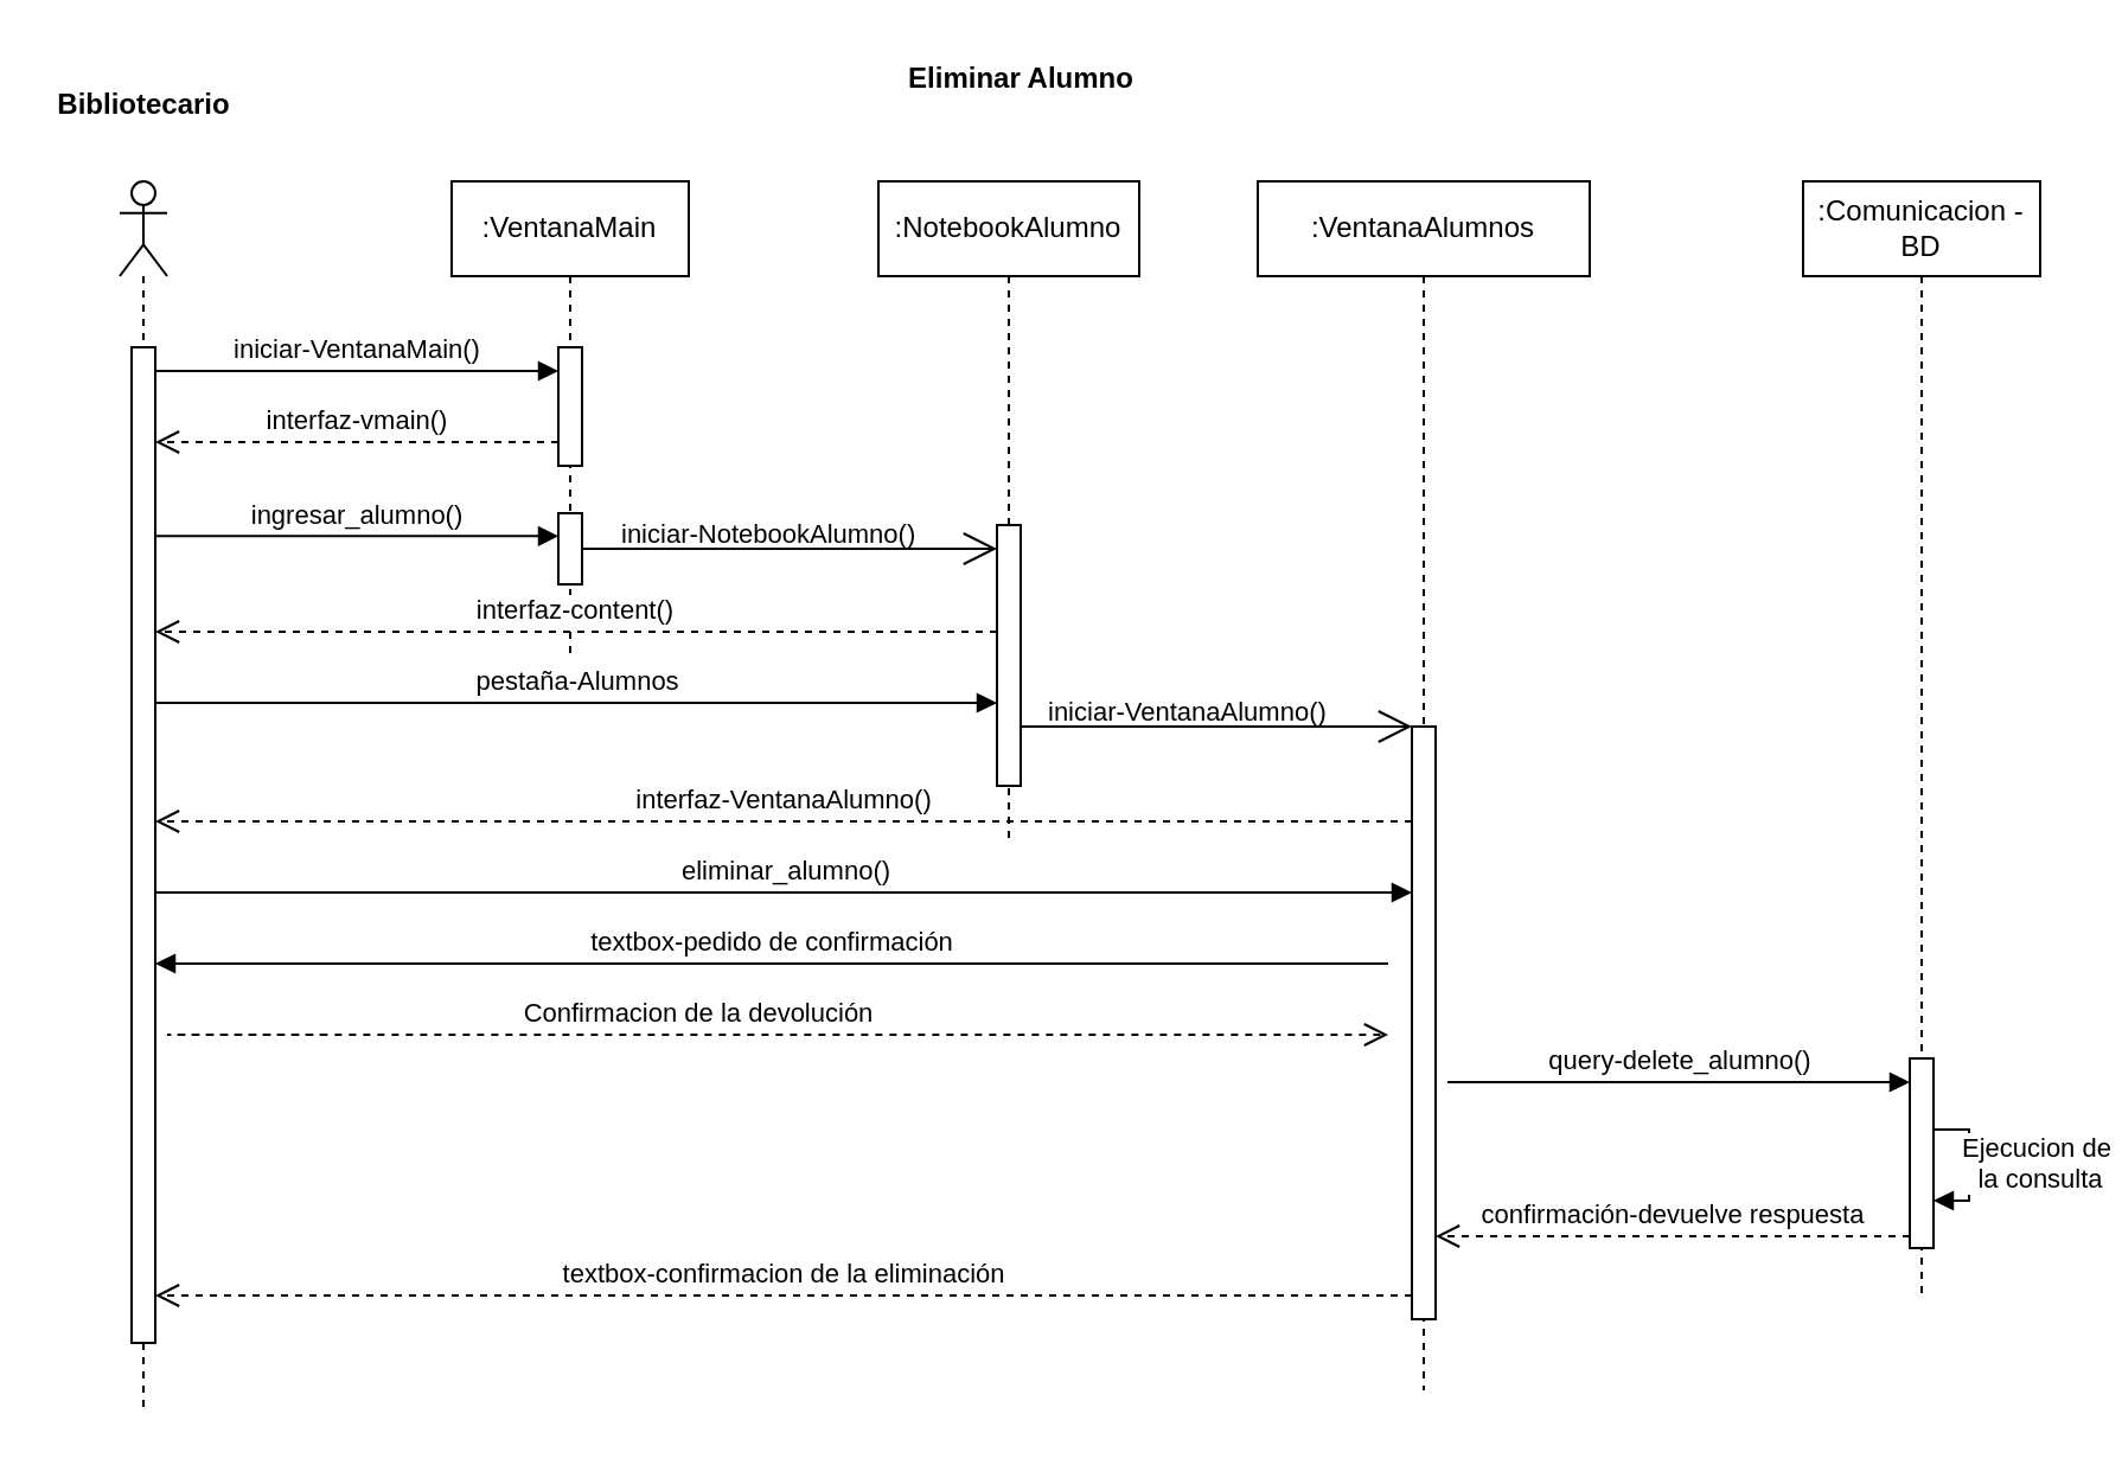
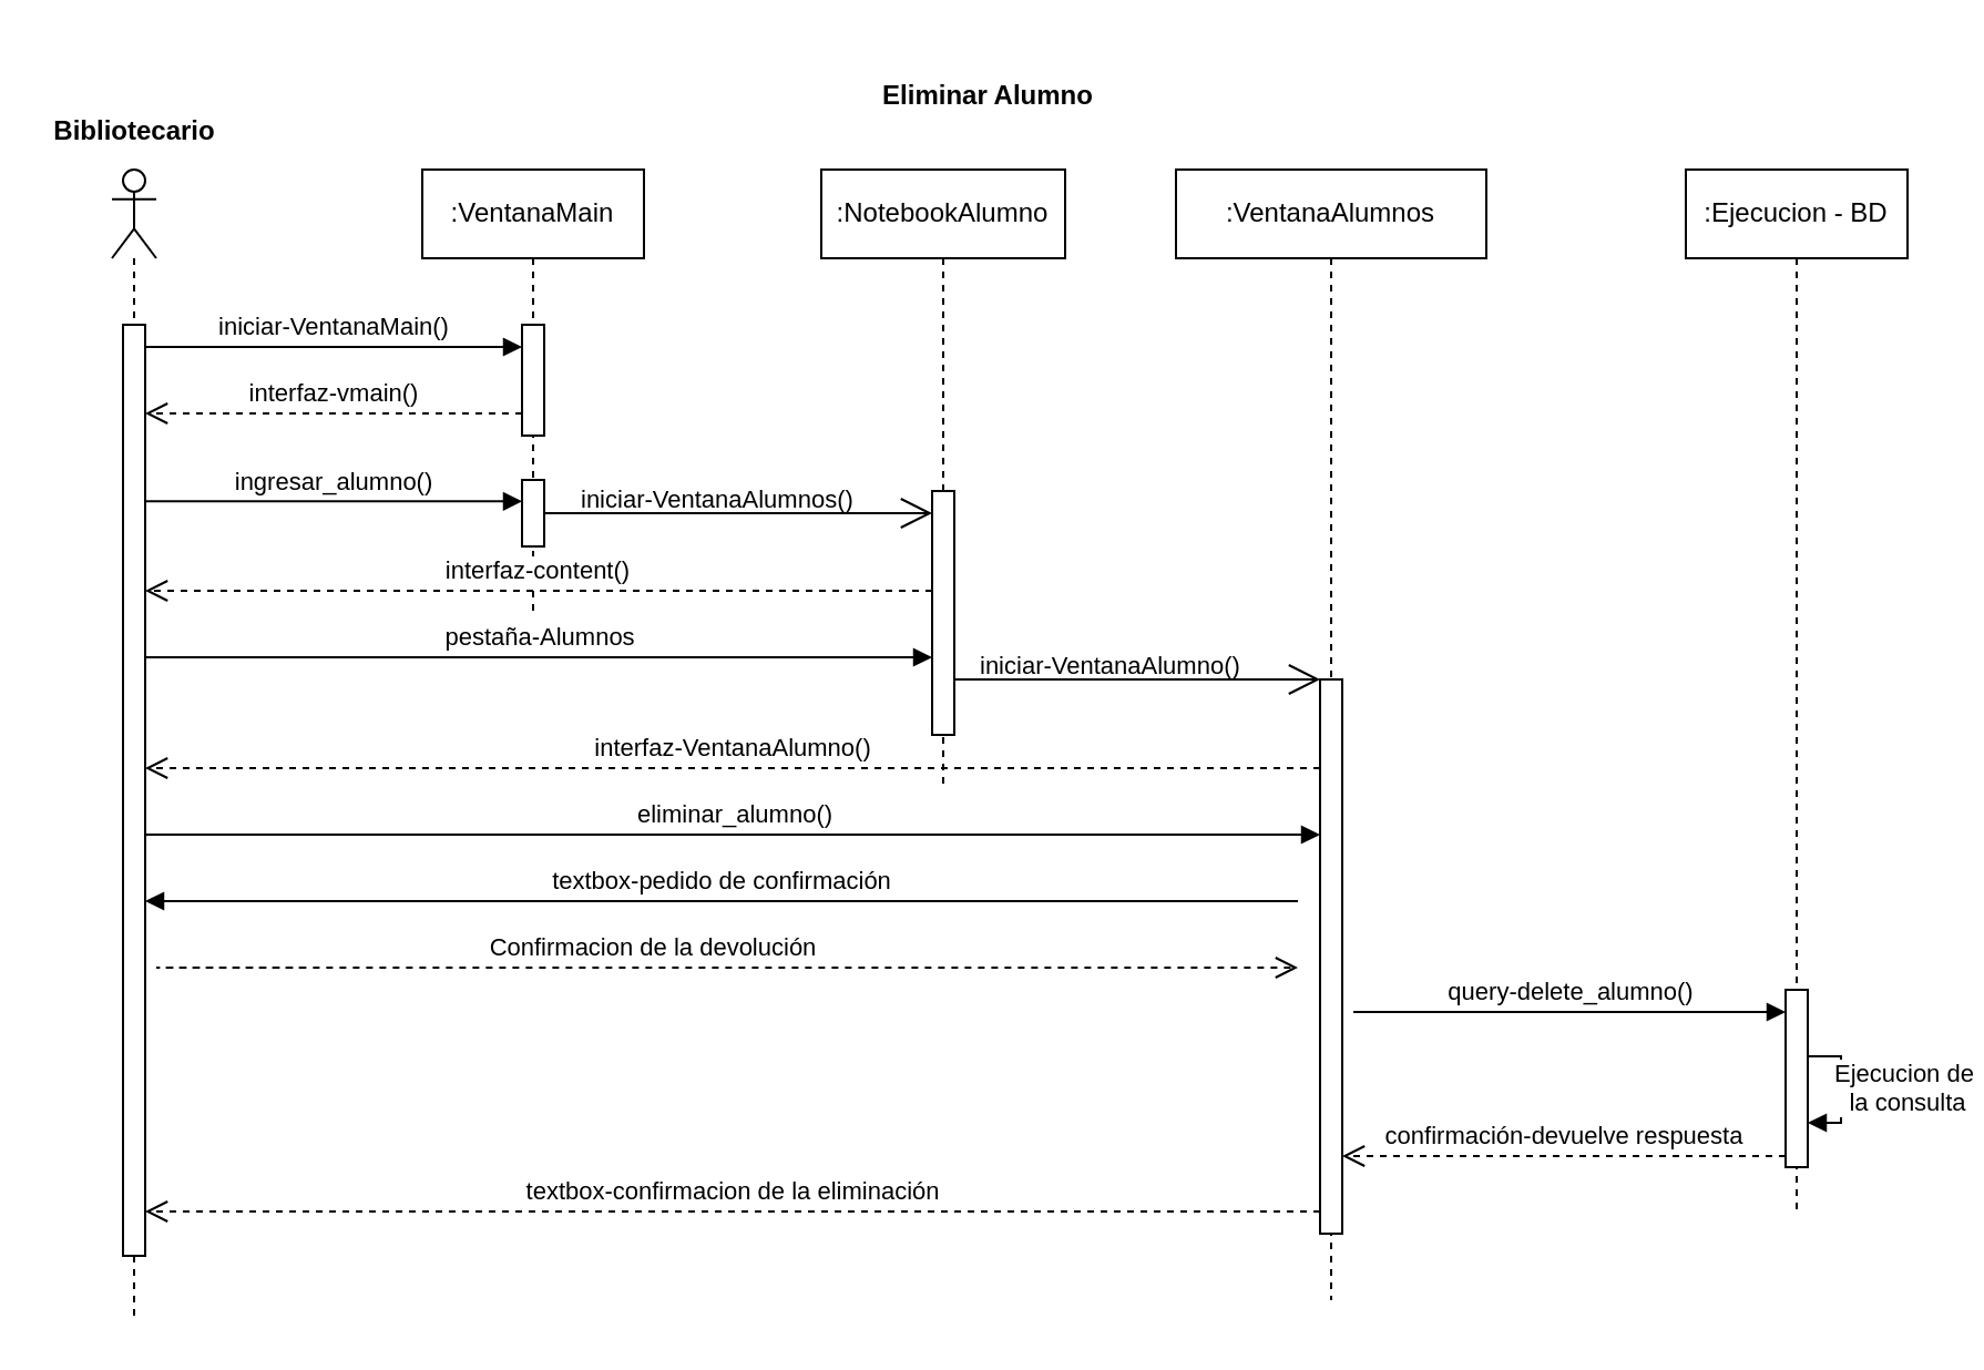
- <mxCell id="9" value="Eliminar Alumno" style="text;align=center;fontStyle=1;verticalAlign=middle;spacingLeft=3;spacingRight=3;strokeColor=none;rotatable=0;points=[[0,0.5],[1,0.5]];portConstraint=eastwest;html=1;" parent="1" vertex="1"><mxGeometry x="310" y="20" width="240" height="26" as="geometry" /></mxCell>
+ <mxCell id="9" value="Eliminar Alumno" style="text;align=center;fontStyle=1;verticalAlign=middle;spacingLeft=3;spacingRight=3;strokeColor=none;rotatable=0;points=[[0,0.5],[1,0.5]];portConstraint=eastwest;html=1;" parent="1" vertex="1"><mxGeometry x="325" y="30" width="240" height="26" as="geometry" /></mxCell>
- <mxCell id="29" value="Bibliotecario" style="text;align=center;fontStyle=1;verticalAlign=middle;spacingLeft=3;spacingRight=3;strokeColor=none;rotatable=0;points=[[0,0.5],[1,0.5]];portConstraint=eastwest;html=1;" parent="1" vertex="1"><mxGeometry x="20" y="31" width="80" height="26" as="geometry" /></mxCell>
+ <mxCell id="29" value="Bibliotecario" style="text;align=center;fontStyle=1;verticalAlign=middle;spacingLeft=3;spacingRight=3;strokeColor=none;rotatable=0;points=[[0,0.5],[1,0.5]];portConstraint=eastwest;html=1;" parent="1" vertex="1"><mxGeometry x="20" y="46" width="80" height="26" as="geometry" /></mxCell>
- <mxCell id="23" value=":Comunicacion - BD" style="shape=umlLifeline;perimeter=lifelinePerimeter;whiteSpace=wrap;html=1;container=1;dropTarget=0;collapsible=0;recursiveResize=0;outlineConnect=0;portConstraint=eastwest;newEdgeStyle={&quot;curved&quot;:0,&quot;rounded&quot;:0};" parent="1" vertex="1"><mxGeometry x="760" y="76" width="100" height="470" as="geometry" /></mxCell>
+ <mxCell id="23" value=":Ejecucion - BD" style="shape=umlLifeline;perimeter=lifelinePerimeter;whiteSpace=wrap;html=1;container=1;dropTarget=0;collapsible=0;recursiveResize=0;outlineConnect=0;portConstraint=eastwest;newEdgeStyle={&quot;curved&quot;:0,&quot;rounded&quot;:0};" parent="1" vertex="1"><mxGeometry x="760" y="76" width="100" height="470" as="geometry" /></mxCell>
- <mxCell id="14" value="&lt;span style=&quot;font-family: Helvetica; font-size: 11px; font-style: normal; font-variant-ligatures: normal; font-variant-caps: normal; font-weight: 400; letter-spacing: normal; orphans: 2; text-align: center; text-indent: 0px; text-transform: none; widows: 2; word-spacing: 0px; -webkit-text-stroke-width: 0px; white-space: nowrap; text-decoration-thickness: initial; text-decoration-style: initial; text-decoration-color: initial; float: none; display: inline !important; background-color: rgb(255, 255, 255);&quot;&gt;iniciar-NotebookAlumno()&lt;/span&gt;" style="text;whiteSpace=wrap;html=1;" parent="1" vertex="1"><mxGeometry x="260" y="211" width="160" height="15" as="geometry" /></mxCell>
+ <mxCell id="14" value="&lt;span style=&quot;font-family: Helvetica; font-size: 11px; font-style: normal; font-variant-ligatures: normal; font-variant-caps: normal; font-weight: 400; letter-spacing: normal; orphans: 2; text-align: center; text-indent: 0px; text-transform: none; widows: 2; word-spacing: 0px; -webkit-text-stroke-width: 0px; white-space: nowrap; text-decoration-thickness: initial; text-decoration-style: initial; text-decoration-color: initial; float: none; display: inline !important; background-color: rgb(255, 255, 255);&quot;&gt;iniciar-VentanaAlumnos()&lt;/span&gt;" style="text;whiteSpace=wrap;html=1;" parent="1" vertex="1"><mxGeometry x="260" y="211" width="160" height="15" as="geometry" /></mxCell>
